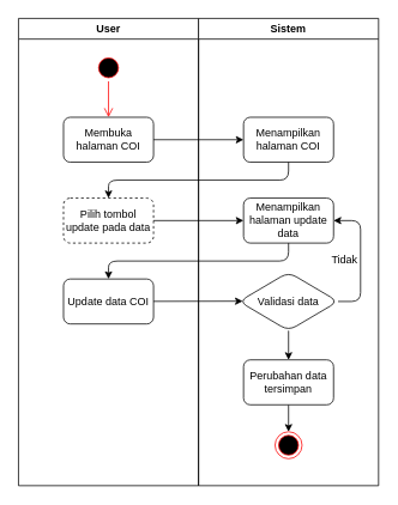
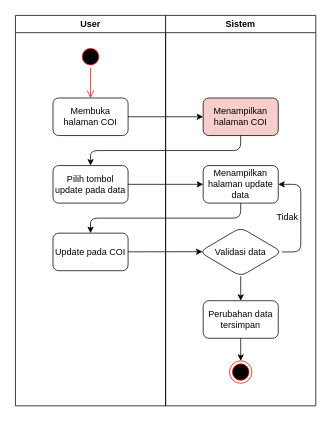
- <mxCell id="9" value="Menampilkan halaman COI" style="rounded=1;whiteSpace=wrap;html=1;" vertex="1" parent="8"><mxGeometry x="50" y="110" width="100" height="50" as="geometry" /></mxCell>
+ <mxCell id="9" value="Menampilkan halaman COI" style="rounded=1;whiteSpace=wrap;html=1;fillColor=#f8cecc;" vertex="1" parent="8"><mxGeometry x="50" y="110" width="100" height="50" as="geometry" /></mxCell>
- <mxCell id="6" value="Pilih tombol update pada data" style="rounded=1;whiteSpace=wrap;html=1;dashed=1;" vertex="1" parent="2"><mxGeometry x="50" y="200" width="100" height="50" as="geometry" /></mxCell>
+ <mxCell id="6" value="Pilih tombol update pada data" style="rounded=1;whiteSpace=wrap;html=1;" vertex="1" parent="2"><mxGeometry x="50" y="200" width="100" height="50" as="geometry" /></mxCell>
- <mxCell id="7" value="Update data COI" style="rounded=1;whiteSpace=wrap;html=1;" vertex="1" parent="2"><mxGeometry x="50" y="290" width="100" height="50" as="geometry" /></mxCell>
+ <mxCell id="7" value="Update pada COI" style="rounded=1;whiteSpace=wrap;html=1;" vertex="1" parent="2"><mxGeometry x="50" y="290" width="100" height="50" as="geometry" /></mxCell>
